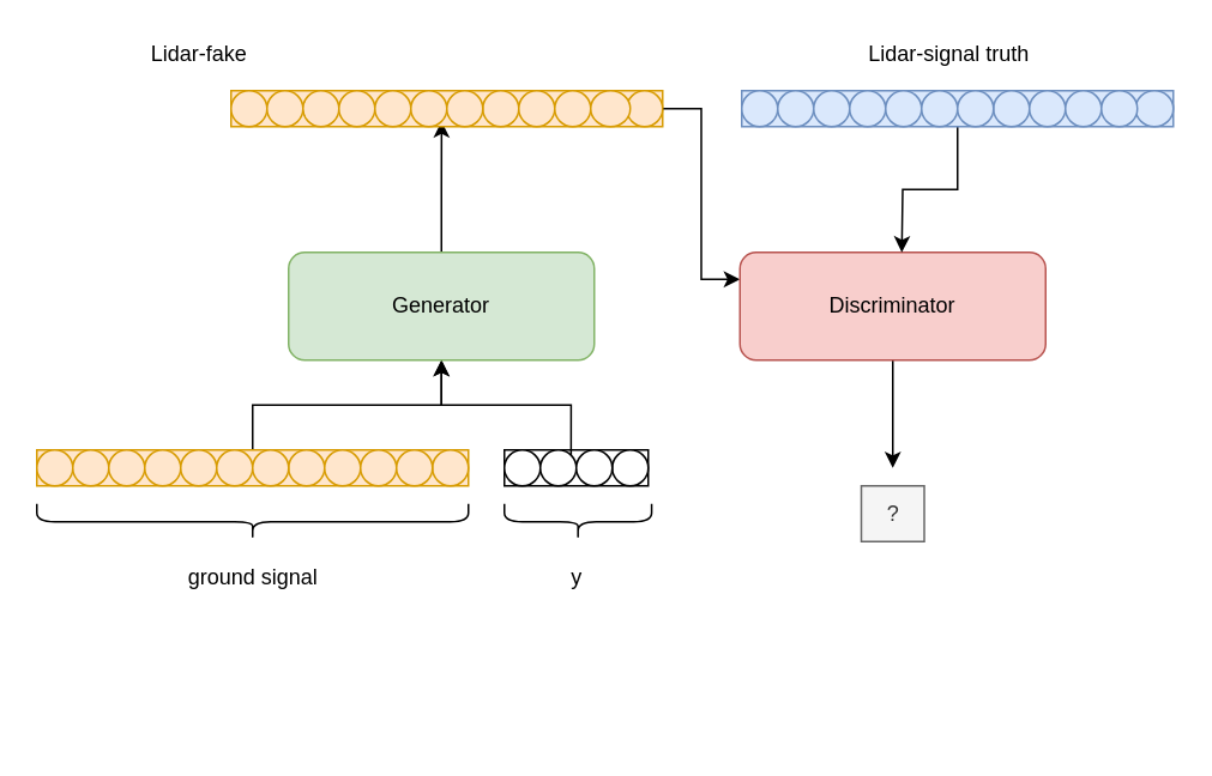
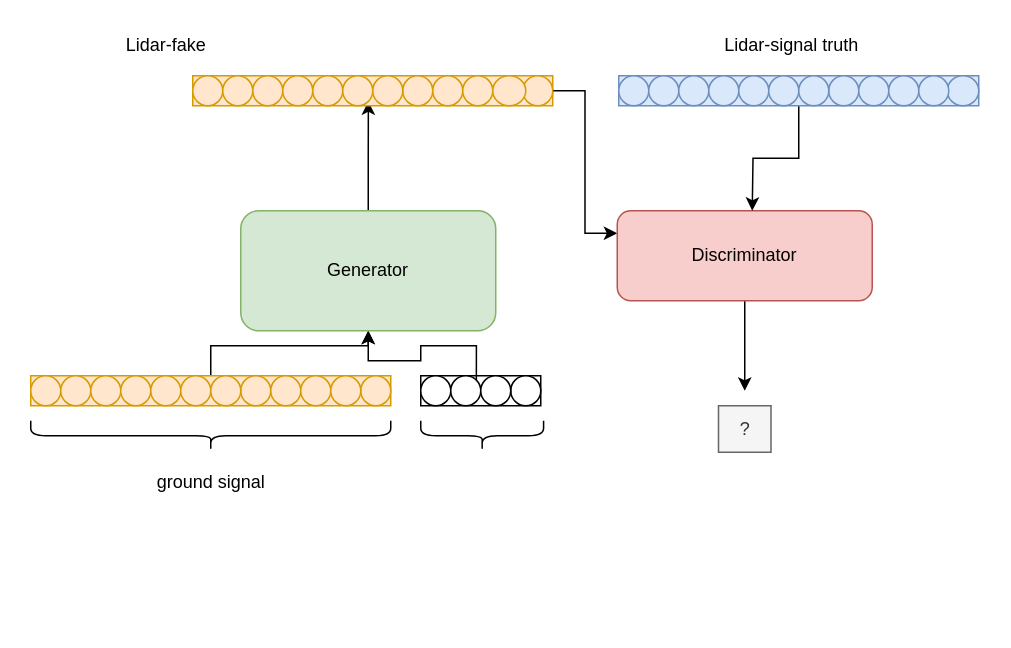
- <mxCell id="25" value="Generator" style="rounded=1;whiteSpace=wrap;html=1;fillColor=#d5e8d4;strokeColor=#82b366;" vertex="1" parent="1"><mxGeometry x="160" y="140" width="170" height="60" as="geometry" /></mxCell>
+ <mxCell id="25" value="Generator" style="rounded=1;whiteSpace=wrap;html=1;fillColor=#d5e8d4;strokeColor=#82b366;" vertex="1" parent="1"><mxGeometry x="160" y="140" width="170" height="80" as="geometry" /></mxCell>
- <mxCell id="27" value="y" style="text;html=1;resizable=0;autosize=1;align=center;verticalAlign=middle;points=[];fillColor=none;strokeColor=none;rounded=0;" vertex="1" parent="1"><mxGeometry x="310" y="310.95" width="20" height="20" as="geometry" /></mxCell>
